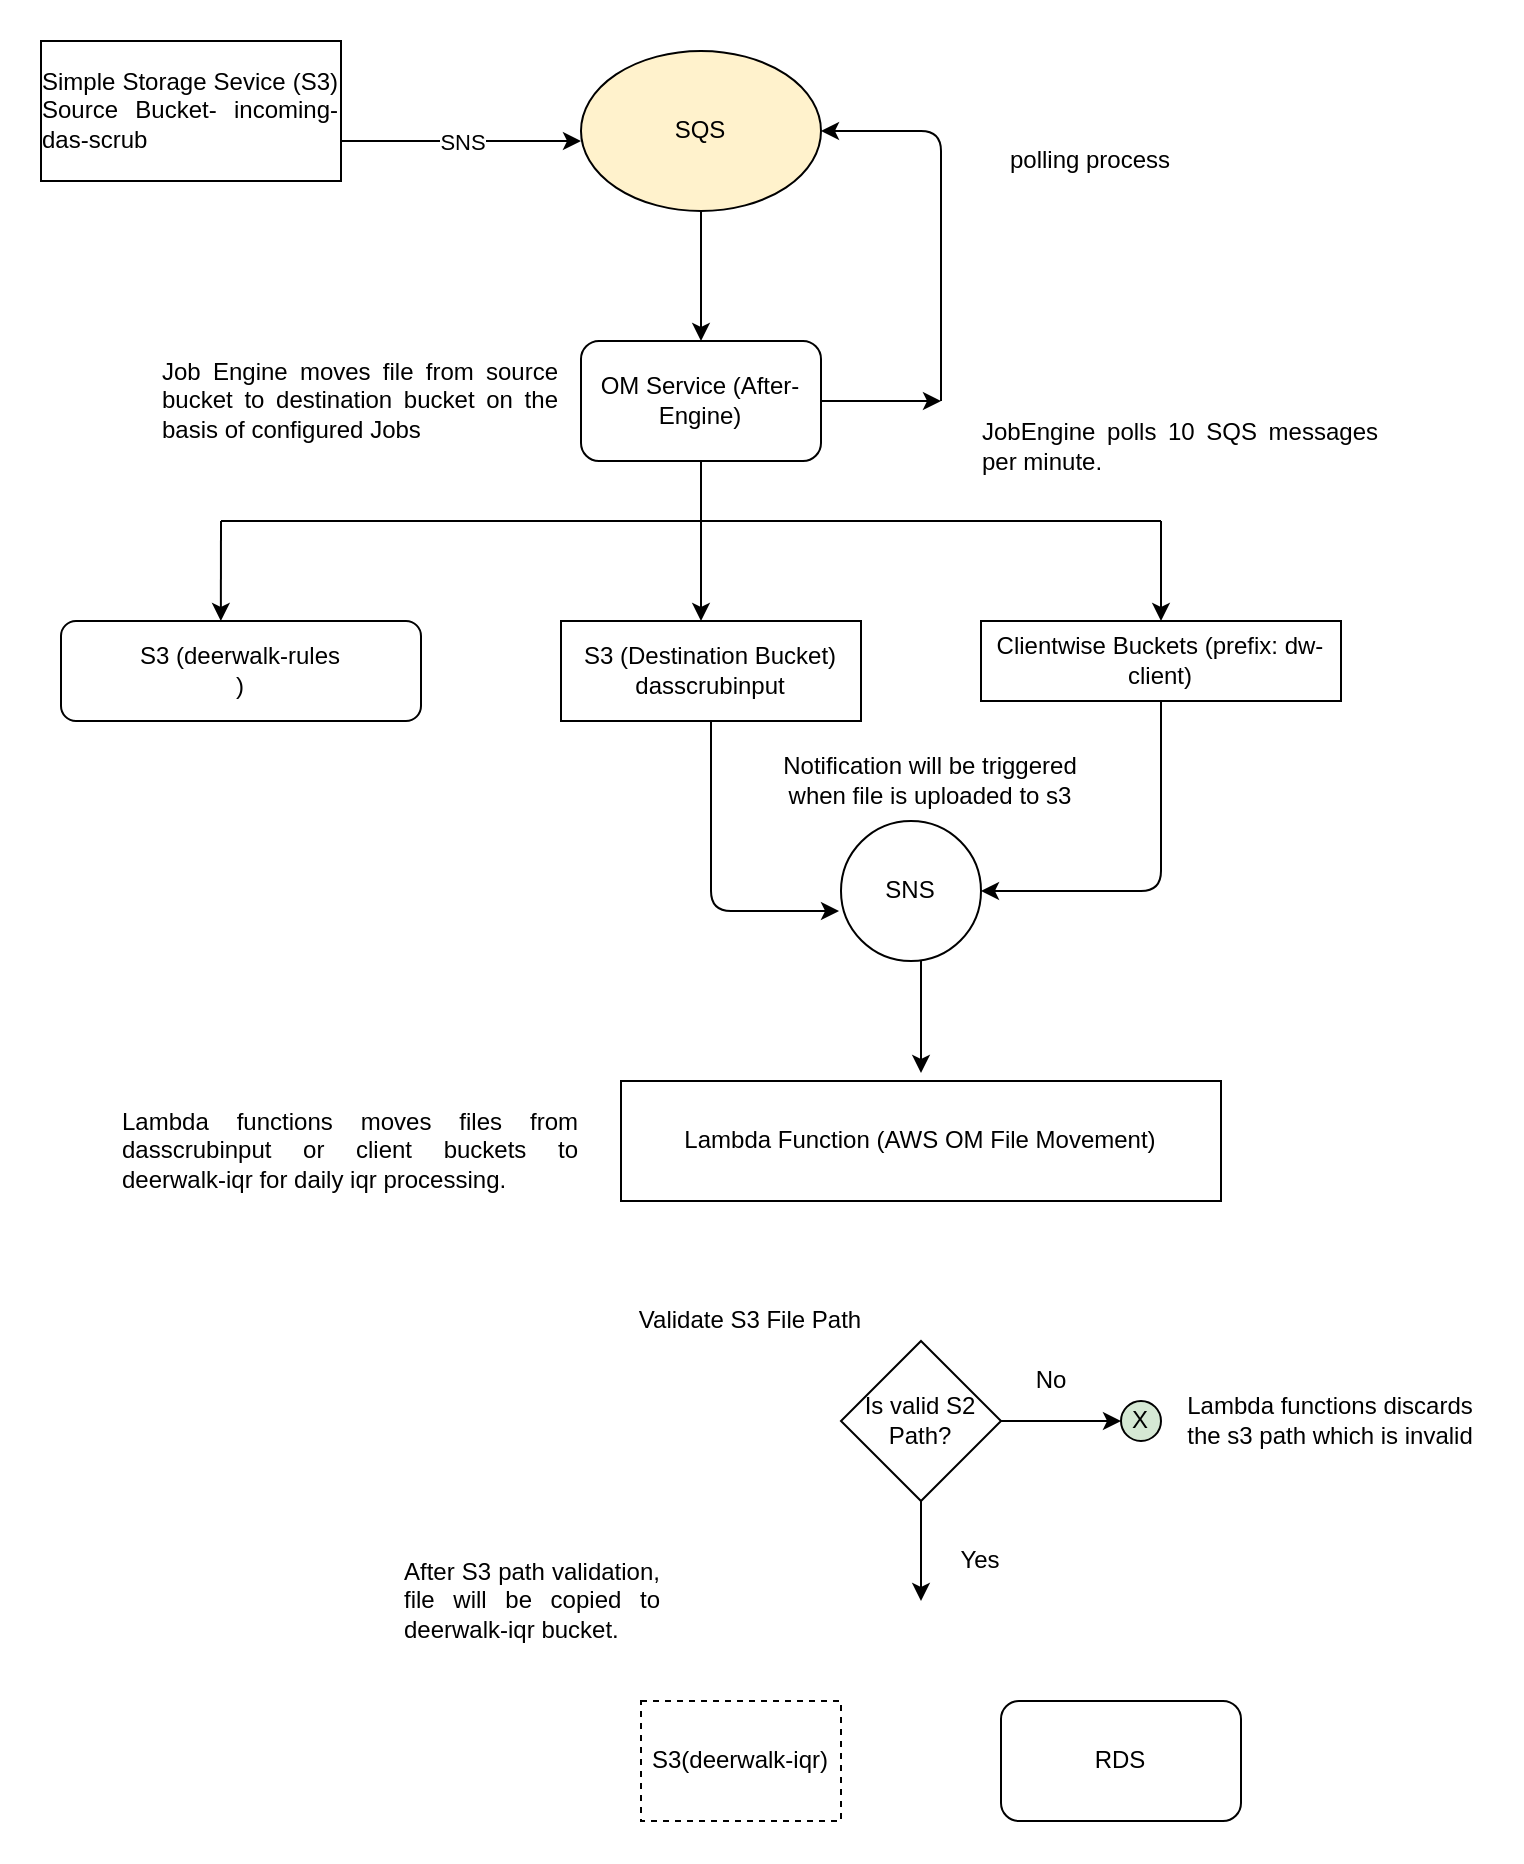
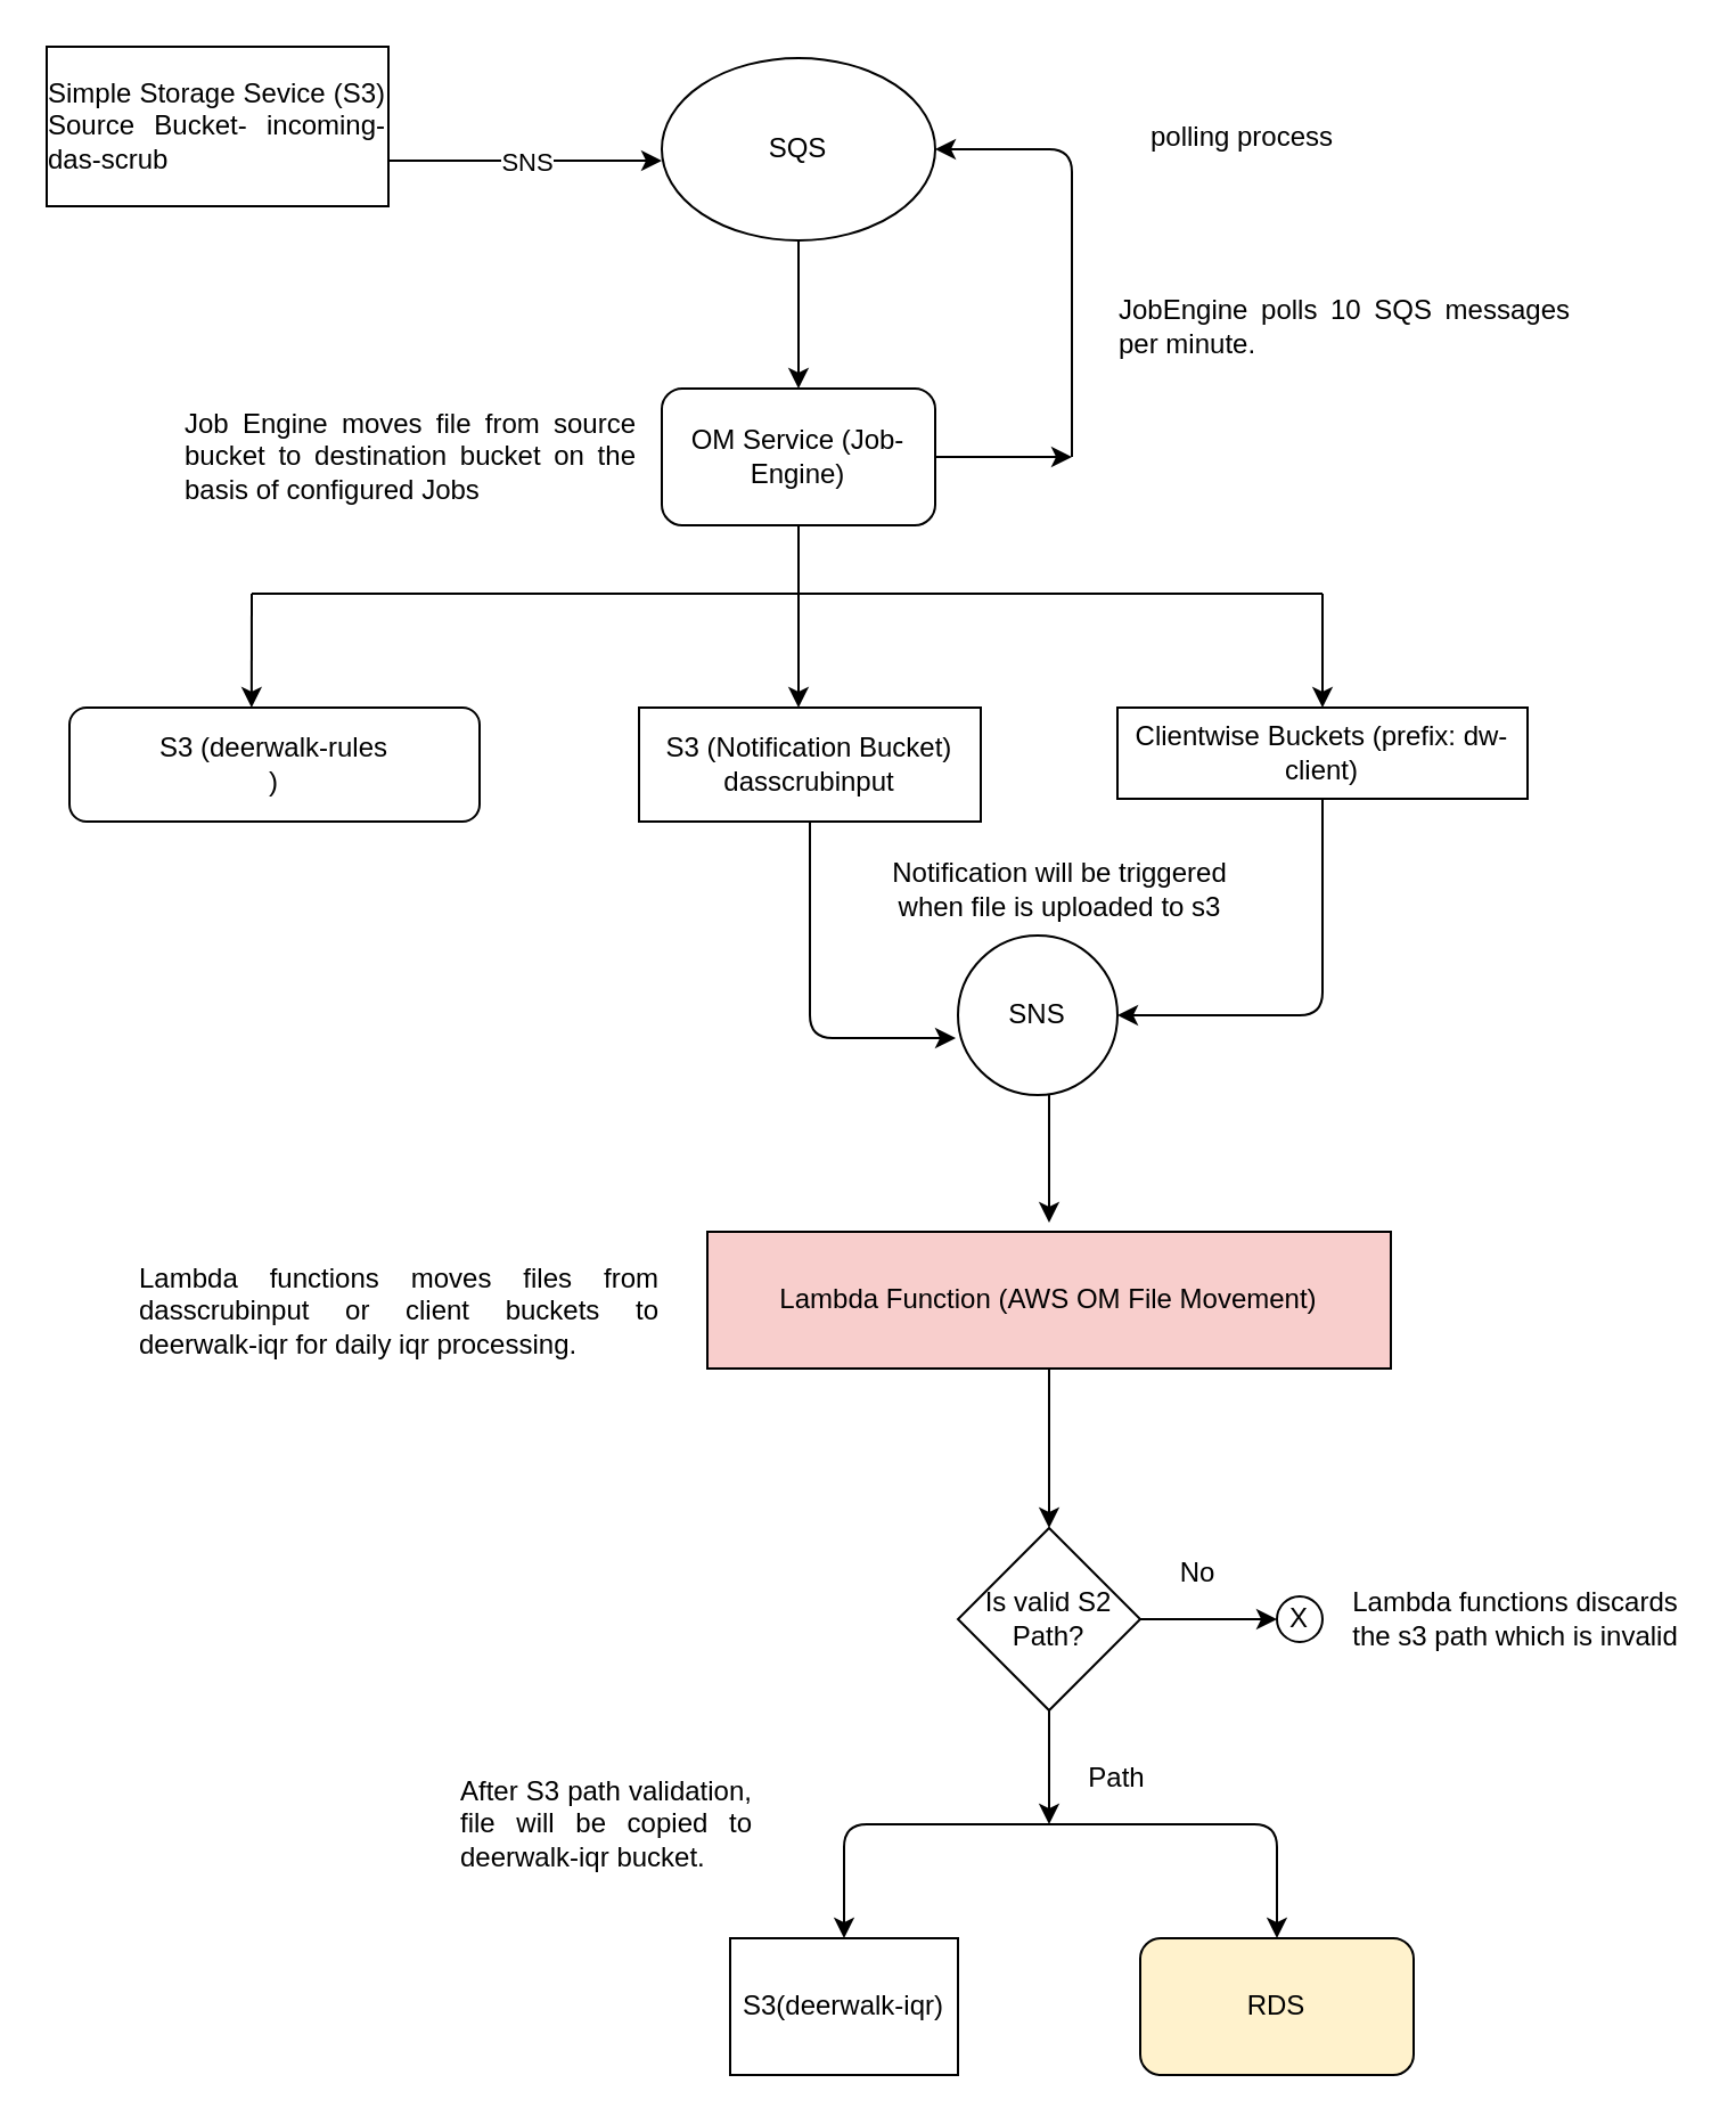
- <mxCell id="4" value="SQS" style="ellipse;whiteSpace=wrap;html=1;fillColor=#fff2cc;" parent="1" vertex="1"><mxGeometry x="290" y="25" width="120" height="80" as="geometry" /></mxCell>
+ <mxCell id="4" value="SQS" style="ellipse;whiteSpace=wrap;html=1;" parent="1" vertex="1"><mxGeometry x="290" y="25" width="120" height="80" as="geometry" /></mxCell>
- <mxCell id="9" value="polling process&lt;br&gt;" style="text;html=1;strokeColor=none;fillColor=none;align=center;verticalAlign=middle;whiteSpace=wrap;rounded=0;" parent="1" vertex="1"><mxGeometry x="490" y="70" width="110" height="20" as="geometry" /></mxCell>
+ <mxCell id="9" value="polling process&lt;br&gt;" style="text;html=1;strokeColor=none;fillColor=none;align=center;verticalAlign=middle;whiteSpace=wrap;rounded=0;" parent="1" vertex="1"><mxGeometry x="490" y="50" width="110" height="20" as="geometry" /></mxCell>
- <mxCell id="7" value="OM Service (After-Engine)" style="rounded=1;whiteSpace=wrap;html=1;" parent="1" vertex="1"><mxGeometry x="290" y="170" width="120" height="60" as="geometry" /></mxCell>
+ <mxCell id="7" value="OM Service (Job-Engine)" style="rounded=1;whiteSpace=wrap;html=1;" parent="1" vertex="1"><mxGeometry x="290" y="170" width="120" height="60" as="geometry" /></mxCell>
- <mxCell id="35" value="&lt;div style=&quot;text-align: justify&quot;&gt;&lt;span&gt;JobEngine polls 10 SQS messages per minute.&lt;/span&gt;&lt;/div&gt;" style="text;html=1;strokeColor=none;fillColor=none;align=center;verticalAlign=middle;whiteSpace=wrap;rounded=0;" vertex="1" parent="1"><mxGeometry x="490" y="185" width="200" height="75" as="geometry" /></mxCell>
+ <mxCell id="35" value="&lt;div style=&quot;text-align: justify&quot;&gt;&lt;span&gt;JobEngine polls 10 SQS messages per minute.&lt;/span&gt;&lt;/div&gt;" style="text;html=1;strokeColor=none;fillColor=none;align=center;verticalAlign=middle;whiteSpace=wrap;rounded=0;" vertex="1" parent="1"><mxGeometry x="490" y="105" width="200" height="75" as="geometry" /></mxCell>
- <mxCell id="3" value="S3 (Destination Bucket) dasscrubinput" style="rounded=0;whiteSpace=wrap;html=1;" parent="1" vertex="1"><mxGeometry x="280" y="310" width="150" height="50" as="geometry" /></mxCell>
+ <mxCell id="3" value="S3 (Notification Bucket) dasscrubinput" style="rounded=0;whiteSpace=wrap;html=1;" parent="1" vertex="1"><mxGeometry x="280" y="310" width="150" height="50" as="geometry" /></mxCell>
- <mxCell id="14" value="Lambda Function (AWS OM File Movement)" style="rounded=0;whiteSpace=wrap;html=1;" parent="1" vertex="1"><mxGeometry x="310" y="540" width="300" height="60" as="geometry" /></mxCell>
+ <mxCell id="14" value="Lambda Function (AWS OM File Movement)" style="rounded=0;whiteSpace=wrap;html=1;fillColor=#f8cecc;" parent="1" vertex="1"><mxGeometry x="310" y="540" width="300" height="60" as="geometry" /></mxCell>
+ <mxCell id="26" value="" style="endArrow=classic;html=1;exitX=0.5;exitY=1;exitDx=0;exitDy=0;entryX=0.5;entryY=0;entryDx=0;entryDy=0;" edge="1" parent="1" source="14" target="25"><mxGeometry width="50" height="50" relative="1" as="geometry"><mxPoint x="420" y="660" as="sourcePoint" /><mxPoint x="460" y="650" as="targetPoint" /></mxGeometry></mxCell>
- <mxCell id="29" value="Validate S3 File Path" style="text;html=1;strokeColor=none;fillColor=none;align=center;verticalAlign=middle;whiteSpace=wrap;rounded=0;" vertex="1" parent="1"><mxGeometry x="300" y="650" width="150" height="20" as="geometry" /></mxCell>
- <mxCell id="30" value="X" style="ellipse;whiteSpace=wrap;html=1;fillColor=#d5e8d4;" vertex="1" parent="1"><mxGeometry x="560" y="700" width="20" height="20" as="geometry" /></mxCell>
+ <mxCell id="30" value="X" style="ellipse;whiteSpace=wrap;html=1;" vertex="1" parent="1"><mxGeometry x="560" y="700" width="20" height="20" as="geometry" /></mxCell>
- <mxCell id="27" value="Yes" style="text;html=1;strokeColor=none;fillColor=none;align=center;verticalAlign=middle;whiteSpace=wrap;rounded=0;" vertex="1" parent="1"><mxGeometry x="470" y="770" width="40" height="20" as="geometry" /></mxCell>
+ <mxCell id="27" value="Path" style="text;html=1;strokeColor=none;fillColor=none;align=center;verticalAlign=middle;whiteSpace=wrap;rounded=0;" vertex="1" parent="1"><mxGeometry x="470" y="770" width="40" height="20" as="geometry" /></mxCell>
+ <mxCell id="37" value="" style="endArrow=classic;startArrow=classic;html=1;exitX=0.5;exitY=0;exitDx=0;exitDy=0;entryX=0.5;entryY=0;entryDx=0;entryDy=0;" edge="1" parent="1" source="24" target="36"><mxGeometry width="50" height="50" relative="1" as="geometry"><mxPoint x="360" y="800" as="sourcePoint" /><mxPoint x="550" y="800" as="targetPoint" /><Array as="points"><mxPoint x="370" y="800" /><mxPoint x="460" y="800" /><mxPoint x="560" y="800" /></Array></mxGeometry></mxCell>
- <mxCell id="24" value="S3(deerwalk-iqr)" style="rounded=0;whiteSpace=wrap;html=1;dashed=1;" vertex="1" parent="1"><mxGeometry x="320" y="850" width="100" height="60" as="geometry" /></mxCell>
+ <mxCell id="24" value="S3(deerwalk-iqr)" style="rounded=0;whiteSpace=wrap;html=1;" vertex="1" parent="1"><mxGeometry x="320" y="850" width="100" height="60" as="geometry" /></mxCell>
- <mxCell id="36" value="RDS" style="rounded=1;whiteSpace=wrap;html=1;" vertex="1" parent="1"><mxGeometry x="500" y="850" width="120" height="60" as="geometry" /></mxCell>
+ <mxCell id="36" value="RDS" style="rounded=1;whiteSpace=wrap;html=1;fillColor=#fff2cc;" vertex="1" parent="1"><mxGeometry x="500" y="850" width="120" height="60" as="geometry" /></mxCell>
